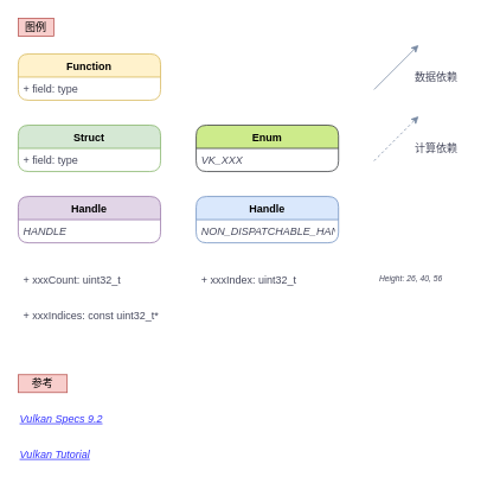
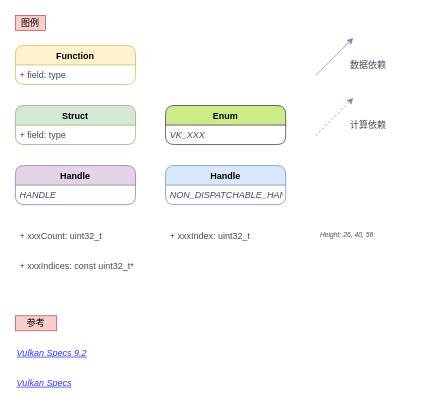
- <mxCell id="12" value="Vulkan Tutorial" style="text;html=1;align=left;verticalAlign=middle;whiteSpace=wrap;rounded=0;fontStyle=6;fontColor=#3333FF;movable=0;resizable=0;rotatable=0;deletable=0;editable=0;connectable=0;" parent="1" vertex="1"><mxGeometry x="20" y="500" width="90" height="20" as="geometry" /></mxCell>
+ <mxCell id="12" value="Vulkan Specs" style="text;html=1;align=left;verticalAlign=middle;whiteSpace=wrap;rounded=0;fontStyle=6;fontColor=#3333FF;movable=0;resizable=0;rotatable=0;deletable=0;editable=0;connectable=0;" parent="1" vertex="1"><mxGeometry x="20" y="500" width="90" height="20" as="geometry" /></mxCell>
